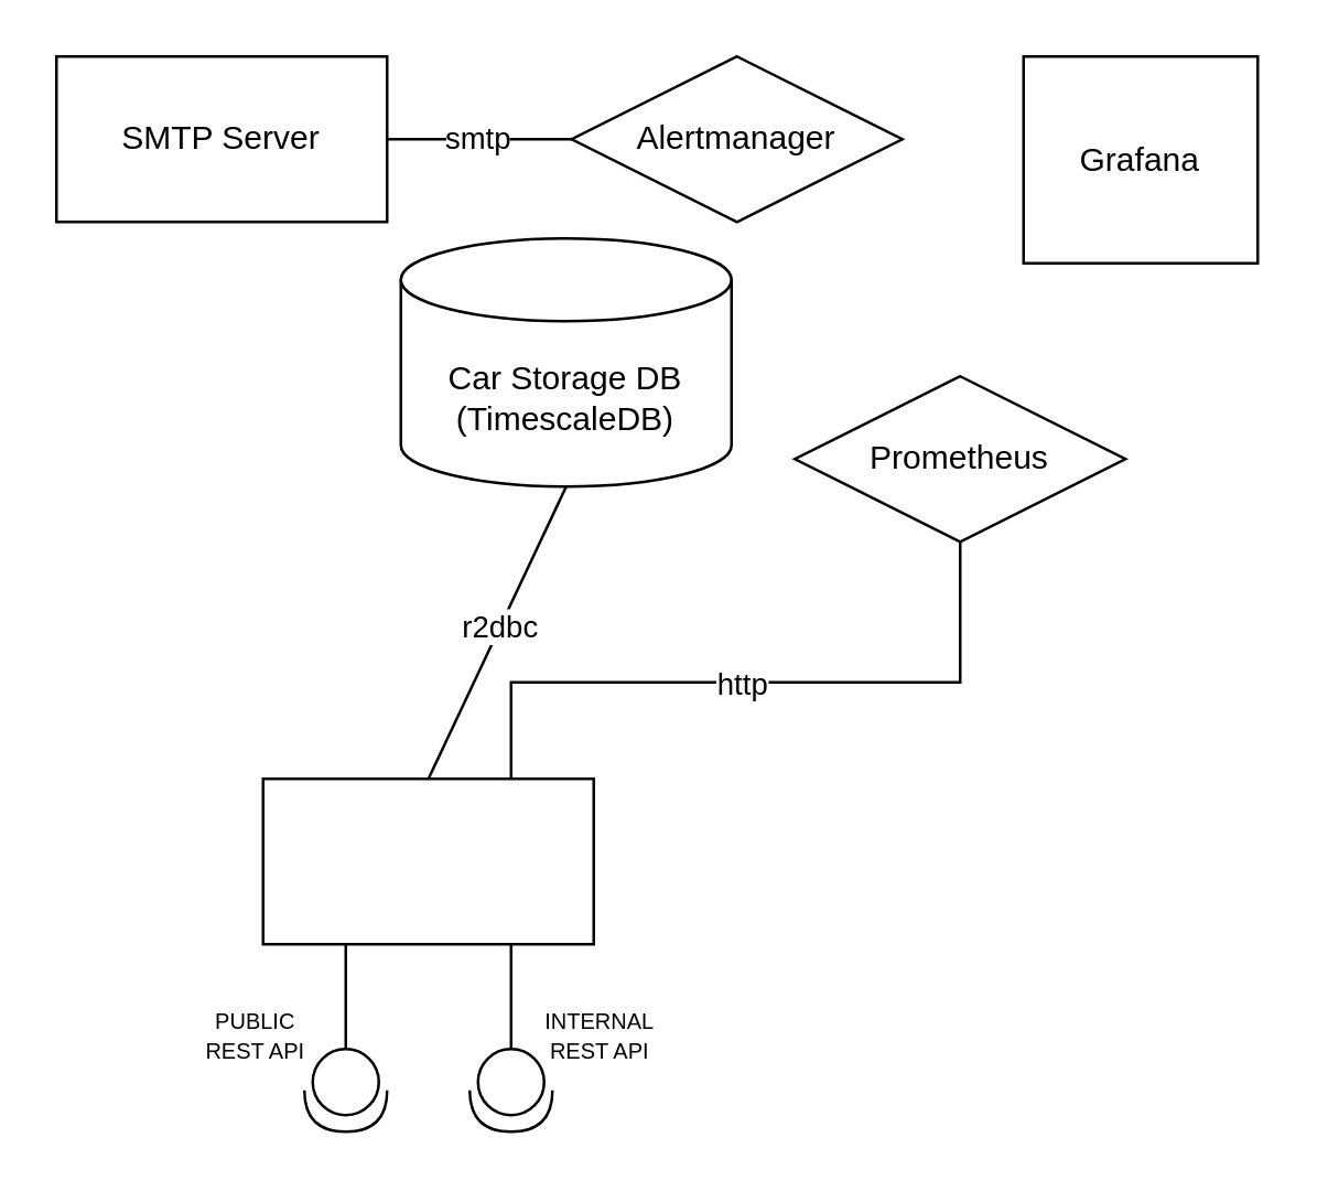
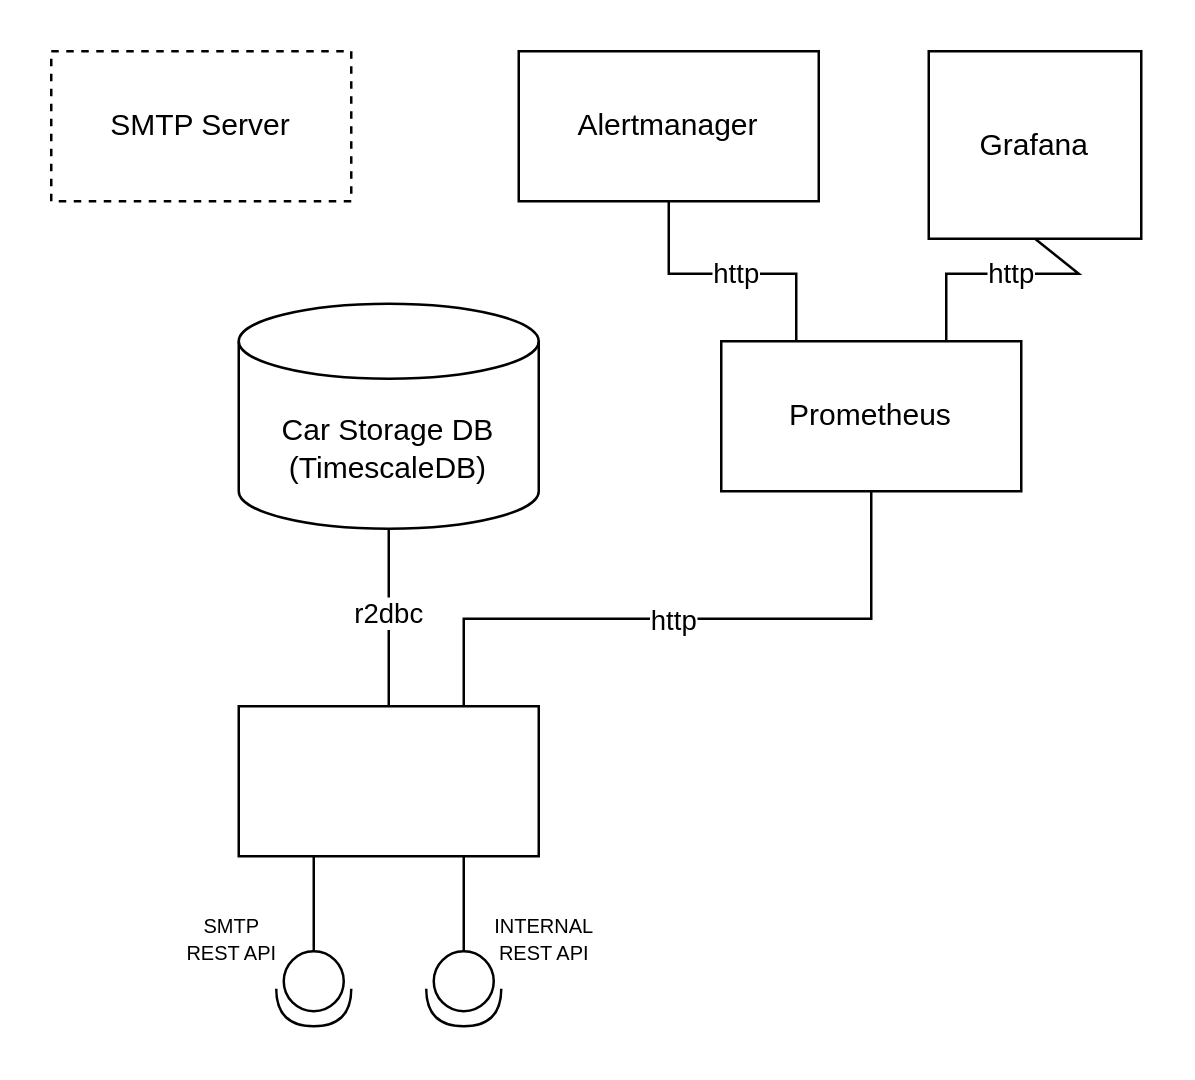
- <mxCell id="12" value="SMTP Server" style="rounded=0;whiteSpace=wrap;html=1;" vertex="1" parent="1"><mxGeometry x="20" y="20" width="120" height="60" as="geometry" /></mxCell>
+ <mxCell id="12" value="SMTP Server" style="rounded=0;whiteSpace=wrap;html=1;dashed=1;" vertex="1" parent="1"><mxGeometry x="20" y="20" width="120" height="60" as="geometry" /></mxCell>
- <mxCell id="18" value="smtp" style="endArrow=none;html=1;rounded=0;exitX=0;exitY=0.5;exitDx=0;exitDy=0;entryX=1;entryY=0.5;entryDx=0;entryDy=0;" edge="1" parent="1" source="13" target="12"><mxGeometry x="0.021" width="50" height="50" relative="1" as="geometry"><mxPoint x="-308" y="1" as="sourcePoint" /><mxPoint x="-225.88" y="-34.78" as="targetPoint" /><Array as="points" /><mxPoint as="offset" /></mxGeometry></mxCell>
- <mxCell id="13" value="Alertmanager" style="rhombus;whiteSpace=wrap;html=1;" vertex="1" parent="1"><mxGeometry x="207" y="20" width="120" height="60" as="geometry" /></mxCell>
+ <mxCell id="13" value="Alertmanager" style="rounded=0;whiteSpace=wrap;html=1;" vertex="1" parent="1"><mxGeometry x="207" y="20" width="120" height="60" as="geometry" /></mxCell>
+ <mxCell id="16" value="" style="endArrow=none;html=1;rounded=0;entryX=0.5;entryY=1;entryDx=0;entryDy=0;exitX=0.25;exitY=0;exitDx=0;exitDy=0;" edge="1" parent="1" source="11" target="13"><mxGeometry width="50" height="50" relative="1" as="geometry"><mxPoint x="322" y="134" as="sourcePoint" /><mxPoint x="-2" y="241" as="targetPoint" /><Array as="points"><mxPoint x="318" y="109" /><mxPoint x="267" y="109" /></Array></mxGeometry></mxCell>
+ <mxCell id="17" value="http" style="edgeLabel;html=1;align=center;verticalAlign=middle;resizable=0;points=[];" vertex="1" connectable="0" parent="16"><mxGeometry x="-0.188" y="-1" relative="1" as="geometry"><mxPoint x="-9" as="offset" /></mxGeometry></mxCell>
+ <mxCell id="20" value="" style="endArrow=none;html=1;rounded=0;entryX=0.5;entryY=1;entryDx=0;entryDy=0;exitX=0.75;exitY=0;exitDx=0;exitDy=0;" edge="1" parent="1" source="11" target="19"><mxGeometry width="50" height="50" relative="1" as="geometry"><mxPoint x="328" y="146" as="sourcePoint" /><mxPoint x="283" y="90" as="targetPoint" /><Array as="points"><mxPoint x="378" y="109" /><mxPoint x="431" y="109" /></Array></mxGeometry></mxCell>
+ <mxCell id="21" value="http" style="edgeLabel;html=1;align=center;verticalAlign=middle;resizable=0;points=[];" vertex="1" connectable="0" parent="20"><mxGeometry x="-0.188" y="-1" relative="1" as="geometry"><mxPoint x="10" y="-2" as="offset" /></mxGeometry></mxCell>
- <mxCell id="3" value="Car Storage DB&lt;br&gt;(TimescaleDB)" style="shape=cylinder3;whiteSpace=wrap;html=1;boundedLbl=1;backgroundOutline=1;size=15;" parent="1" vertex="1"><mxGeometry x="145" y="86" width="120" height="90" as="geometry" /></mxCell>
+ <mxCell id="3" value="Car Storage DB&lt;br&gt;(TimescaleDB)" style="shape=cylinder3;whiteSpace=wrap;html=1;boundedLbl=1;backgroundOutline=1;size=15;" parent="1" vertex="1"><mxGeometry x="95" y="121" width="120" height="90" as="geometry" /></mxCell>
- <mxCell id="11" value="Prometheus" style="rhombus;whiteSpace=wrap;html=1;" vertex="1" parent="1"><mxGeometry x="288" y="136" width="120" height="60" as="geometry" /></mxCell>
+ <mxCell id="11" value="Prometheus" style="rounded=0;whiteSpace=wrap;html=1;" vertex="1" parent="1"><mxGeometry x="288" y="136" width="120" height="60" as="geometry" /></mxCell>
- <mxCell id="9" value="&lt;font style=&quot;font-size: 8px&quot;&gt;PUBLIC REST API&lt;/font&gt;" style="text;html=1;strokeColor=none;fillColor=none;align=center;verticalAlign=middle;whiteSpace=wrap;rounded=0;fontSize=9;" parent="1" vertex="1"><mxGeometry x="69" y="365" width="47" height="20" as="geometry" /></mxCell>
+ <mxCell id="9" value="&lt;font style=&quot;font-size: 8px&quot;&gt;SMTP REST API&lt;/font&gt;" style="text;html=1;strokeColor=none;fillColor=none;align=center;verticalAlign=middle;whiteSpace=wrap;rounded=0;fontSize=9;" parent="1" vertex="1"><mxGeometry x="69" y="365" width="47" height="20" as="geometry" /></mxCell>
